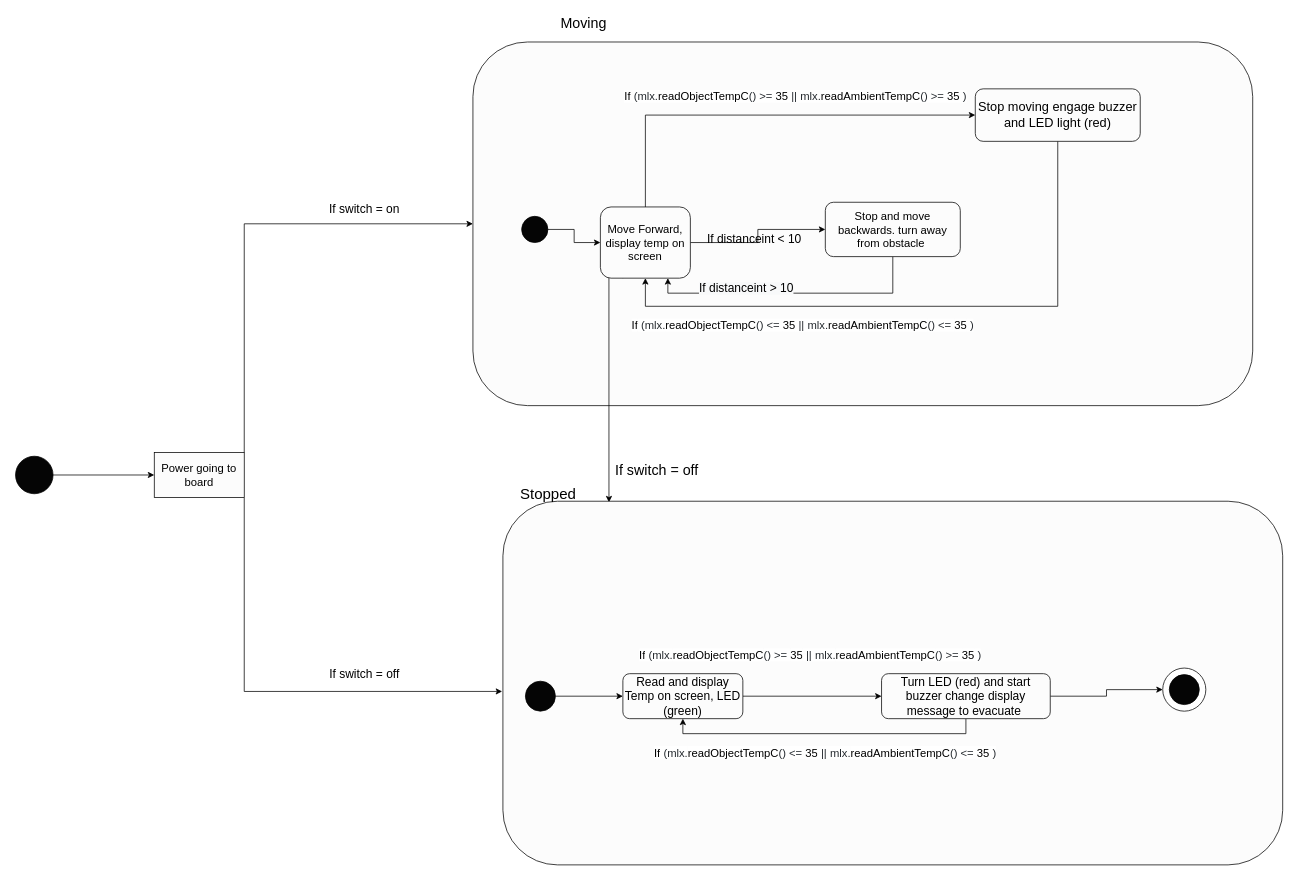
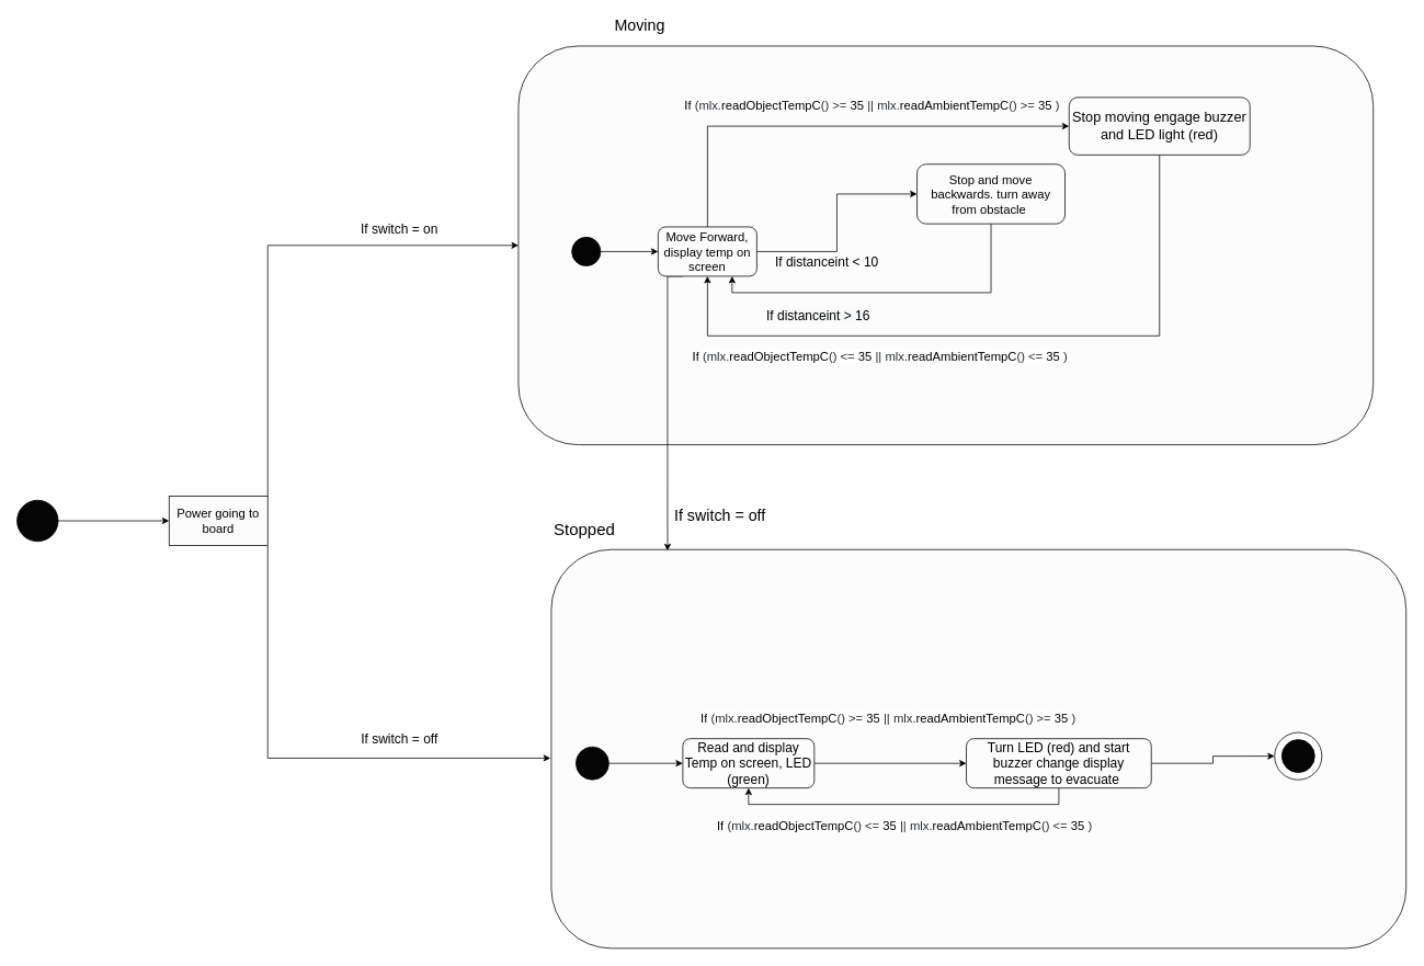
- <mxCell id="19" value="&lt;font style=&quot;font-size: 15px&quot;&gt;Stop and move backwards. turn away from obstacle&amp;nbsp;&lt;/font&gt;" style="rounded=1;whiteSpace=wrap;html=1;fillColor=#FCFCFC;" vertex="1" parent="1"><mxGeometry x="1100" y="269.25" width="180" height="72.5" as="geometry" /></mxCell>
+ <mxCell id="19" value="&lt;font style=&quot;font-size: 15px&quot;&gt;Stop and move backwards. turn away from obstacle&amp;nbsp;&lt;/font&gt;" style="rounded=1;whiteSpace=wrap;html=1;fillColor=#FCFCFC;" vertex="1" parent="1"><mxGeometry x="1115" y="199.25" width="180" height="72.5" as="geometry" /></mxCell>
- <mxCell id="17" value="&lt;font style=&quot;font-size: 15px&quot;&gt;Move Forward, display temp on screen&lt;/font&gt;" style="rounded=1;whiteSpace=wrap;html=1;fillColor=#FCFCFC;" vertex="1" parent="1"><mxGeometry x="800" y="275.5" width="120" height="95" as="geometry" /></mxCell>
+ <mxCell id="17" value="&lt;font style=&quot;font-size: 15px&quot;&gt;Move Forward, display temp on screen&lt;/font&gt;" style="rounded=1;whiteSpace=wrap;html=1;fillColor=#FCFCFC;" vertex="1" parent="1"><mxGeometry x="800" y="275.5" width="120" height="60" as="geometry" /></mxCell>
- <mxCell id="21" value="&lt;span style=&quot;color: rgb(0 , 0 , 0) ; font-family: &amp;#34;helvetica&amp;#34; ; font-size: 16px ; font-style: normal ; font-weight: 400 ; letter-spacing: normal ; text-align: center ; text-indent: 0px ; text-transform: none ; word-spacing: 0px ; background-color: rgb(248 , 249 , 250) ; display: inline ; float: none&quot;&gt;If distanceint &amp;gt; 10&lt;/span&gt;" style="text;whiteSpace=wrap;html=1;" vertex="1" parent="1"><mxGeometry x="930" y="368" width="150" height="30" as="geometry" /></mxCell>
+ <mxCell id="21" value="&lt;span style=&quot;color: rgb(0 , 0 , 0) ; font-family: &amp;#34;helvetica&amp;#34; ; font-size: 16px ; font-style: normal ; font-weight: 400 ; letter-spacing: normal ; text-align: center ; text-indent: 0px ; text-transform: none ; word-spacing: 0px ; background-color: rgb(248 , 249 , 250) ; display: inline ; float: none&quot;&gt;If distanceint &amp;gt; 16&lt;/span&gt;" style="text;whiteSpace=wrap;html=1;" vertex="1" parent="1"><mxGeometry x="930" y="368" width="150" height="30" as="geometry" /></mxCell>
- <mxCell id="37" value="&lt;font style=&quot;font-size: 20px&quot;&gt;Stopped&lt;/font&gt;" style="text;html=1;align=center;verticalAlign=middle;resizable=0;points=[];autosize=1;strokeColor=none;" vertex="1" parent="1"><mxGeometry x="685" y="648" width="90" height="20" as="geometry" /></mxCell>
+ <mxCell id="37" value="&lt;font style=&quot;font-size: 20px&quot;&gt;Stopped&lt;/font&gt;" style="text;html=1;align=center;verticalAlign=middle;resizable=0;points=[];autosize=1;strokeColor=none;" vertex="1" parent="1"><mxGeometry x="665" y="633" width="90" height="20" as="geometry" /></mxCell>
